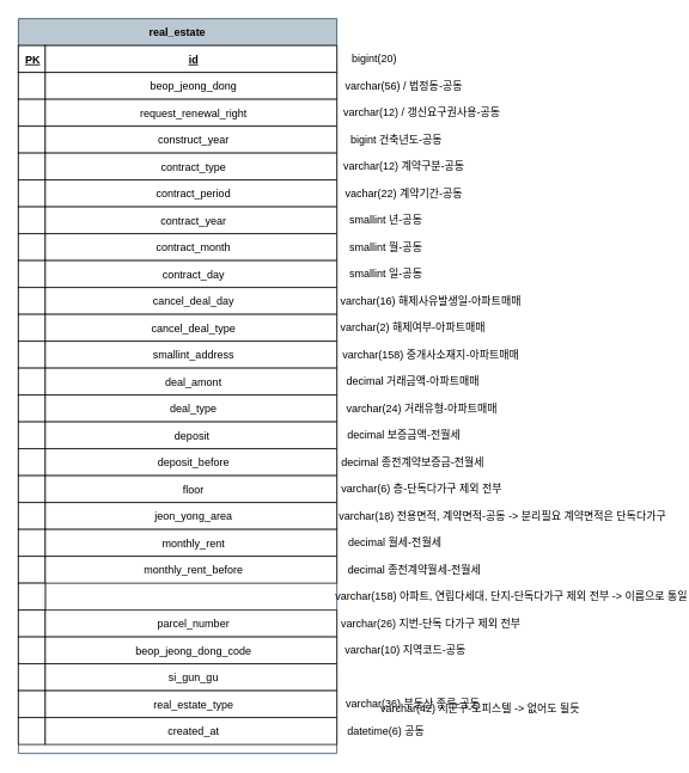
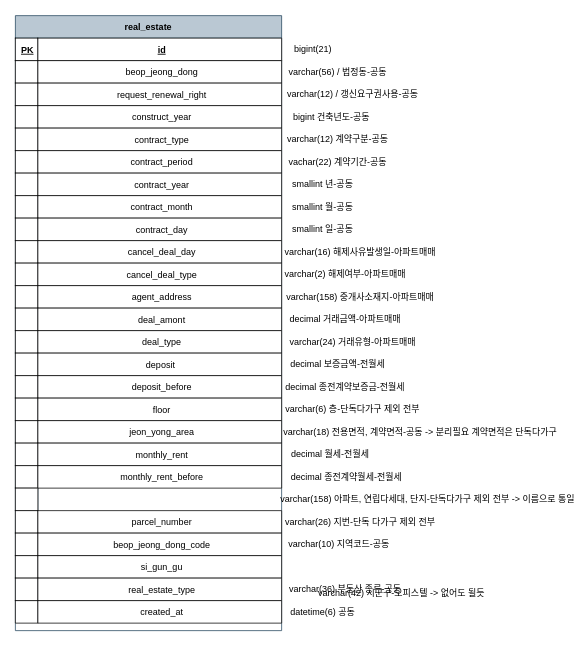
- <mxCell id="105" value="&lt;span style=&quot;text-wrap: nowrap;&quot;&gt;bigint(20)&lt;/span&gt;" style="text;html=1;align=left;verticalAlign=middle;whiteSpace=wrap;rounded=0;" vertex="1" parent="1"><mxGeometry x="390" y="50" width="120" height="30" as="geometry" /></mxCell>
+ <mxCell id="105" value="&lt;span style=&quot;text-wrap: nowrap;&quot;&gt;bigint(21)&lt;/span&gt;" style="text;html=1;align=left;verticalAlign=middle;whiteSpace=wrap;rounded=0;" vertex="1" parent="1"><mxGeometry x="390" y="50" width="120" height="30" as="geometry" /></mxCell>
- <mxCell id="38" value="smallint_address" style="shape=partialRectangle;overflow=hidden;connectable=0;top=1;left=1;bottom=1;right=1;align=center;spacingLeft=6;" vertex="1" parent="36"><mxGeometry x="30" width="325" height="30" as="geometry"><mxRectangle width="325" height="30" as="alternateBounds" /></mxGeometry></mxCell>
+ <mxCell id="38" value="agent_address" style="shape=partialRectangle;overflow=hidden;connectable=0;top=1;left=1;bottom=1;right=1;align=center;spacingLeft=6;" vertex="1" parent="36"><mxGeometry x="30" width="325" height="30" as="geometry"><mxRectangle width="325" height="30" as="alternateBounds" /></mxGeometry></mxCell>
